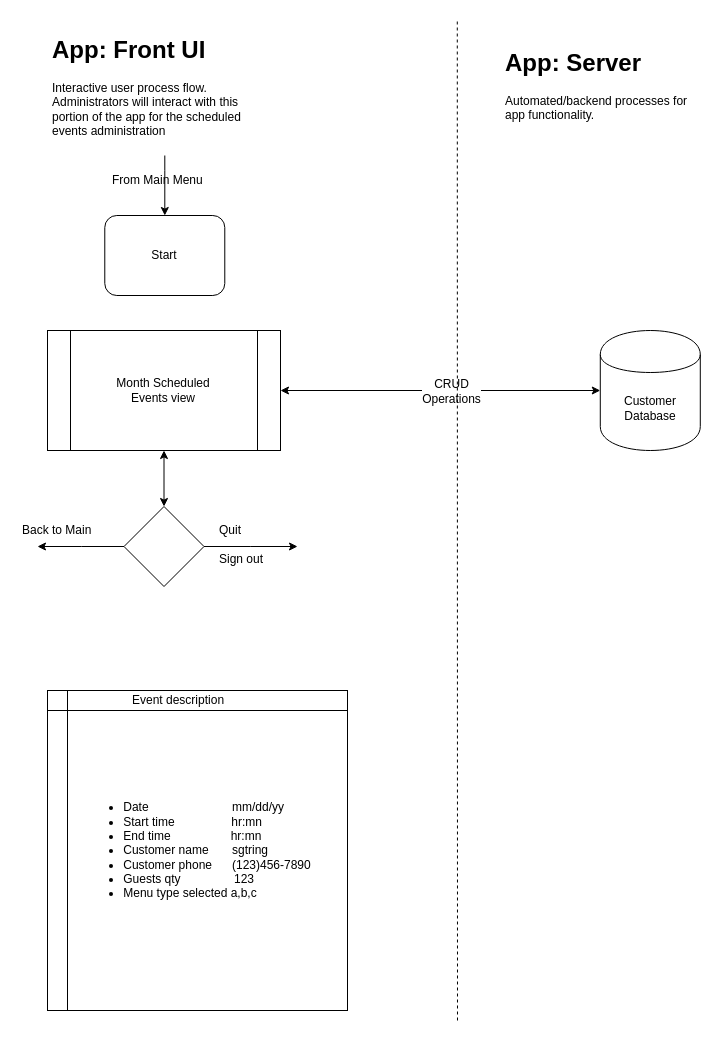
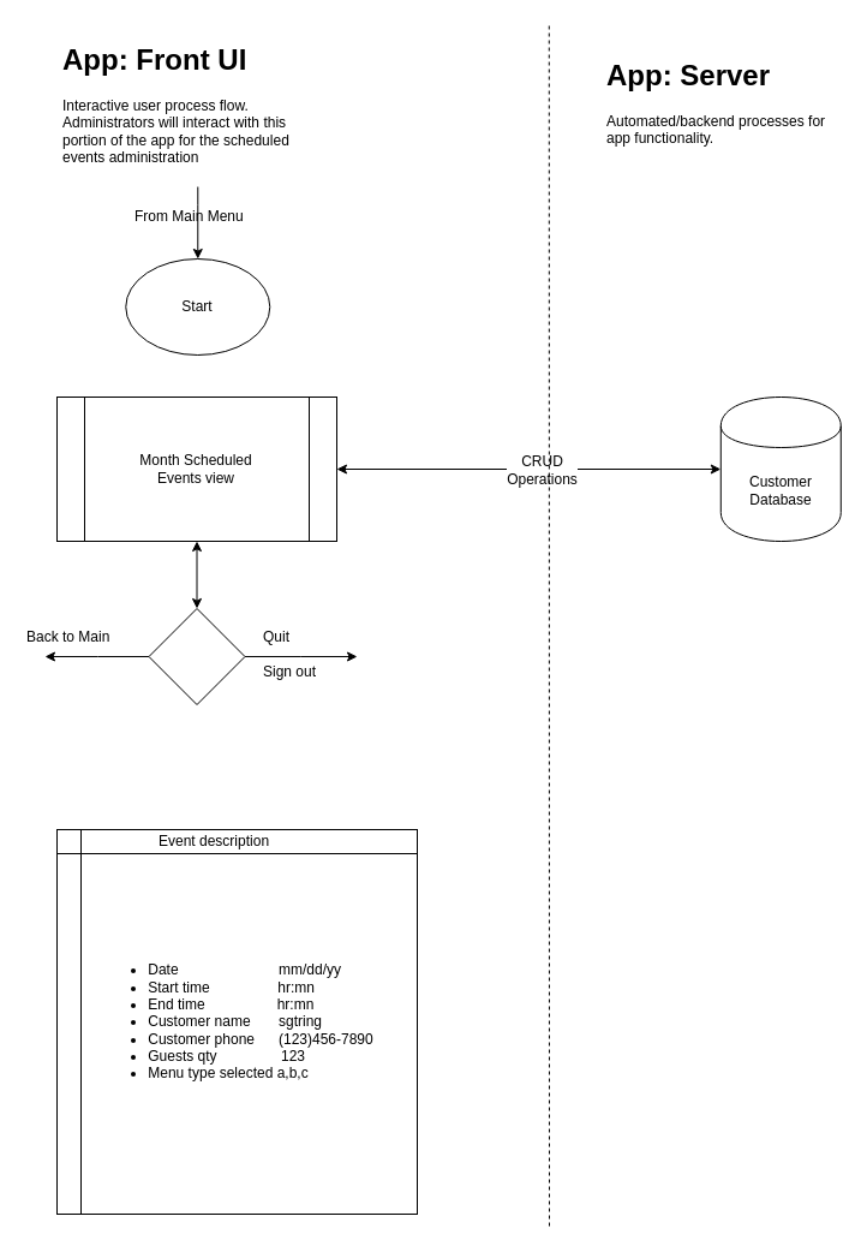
- <mxCell id="4" value="Start" style="whiteSpace=wrap;html=1;rounded=1;" vertex="1" parent="1"><mxGeometry x="104.286" y="215" width="120" height="80" as="geometry" /></mxCell>
+ <mxCell id="4" value="Start" style="ellipse;whiteSpace=wrap;html=1;" vertex="1" parent="1"><mxGeometry x="104.286" y="215" width="120" height="80" as="geometry" /></mxCell>
